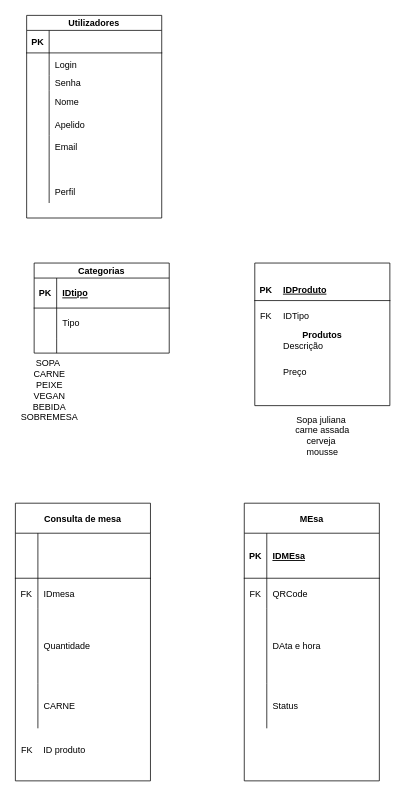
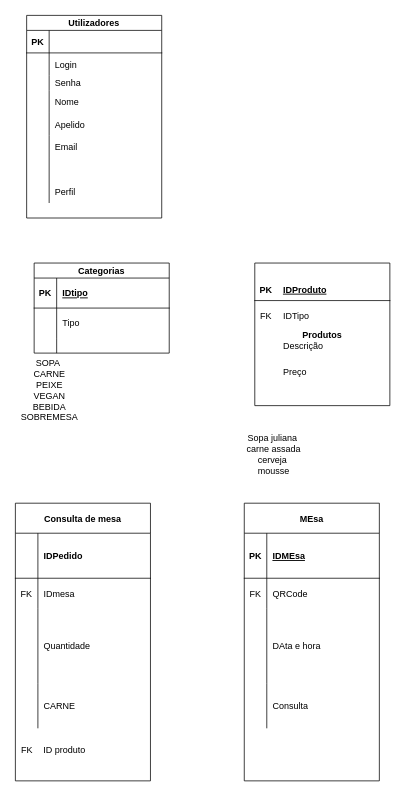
- <mxCell id="52" value="Sopa juliana&amp;nbsp;&lt;br&gt;carne assada&lt;br&gt;cerveja&amp;nbsp;&lt;br&gt;mousse&lt;br&gt;" style="text;html=1;align=center;verticalAlign=middle;resizable=0;points=[];autosize=1;" vertex="1" parent="1"><mxGeometry x="384" y="550" width="90" height="60" as="geometry" /></mxCell>
+ <mxCell id="52" value="Sopa juliana&amp;nbsp;&lt;br&gt;carne assada&lt;br&gt;cerveja&amp;nbsp;&lt;br&gt;mousse&lt;br&gt;" style="text;html=1;align=center;verticalAlign=middle;resizable=0;points=[];autosize=1;" vertex="1" parent="1"><mxGeometry x="319" y="575" width="90" height="60" as="geometry" /></mxCell>
+ <mxCell id="56" value="IDPedido" style="shape=partialRectangle;connectable=0;fillColor=none;top=0;left=0;bottom=0;right=0;align=left;spacingLeft=6;fontStyle=1;overflow=hidden;" vertex="1" parent="54"><mxGeometry x="30" width="150" height="60" as="geometry" /></mxCell>
- <mxCell id="78" value="Status" style="shape=partialRectangle;connectable=0;fillColor=none;top=0;left=0;bottom=0;right=0;align=left;spacingLeft=6;overflow=hidden;" vertex="1" parent="76"><mxGeometry x="30" width="150" height="60" as="geometry" /></mxCell>
+ <mxCell id="78" value="Consulta" style="shape=partialRectangle;connectable=0;fillColor=none;top=0;left=0;bottom=0;right=0;align=left;spacingLeft=6;overflow=hidden;" vertex="1" parent="76"><mxGeometry x="30" width="150" height="60" as="geometry" /></mxCell>
